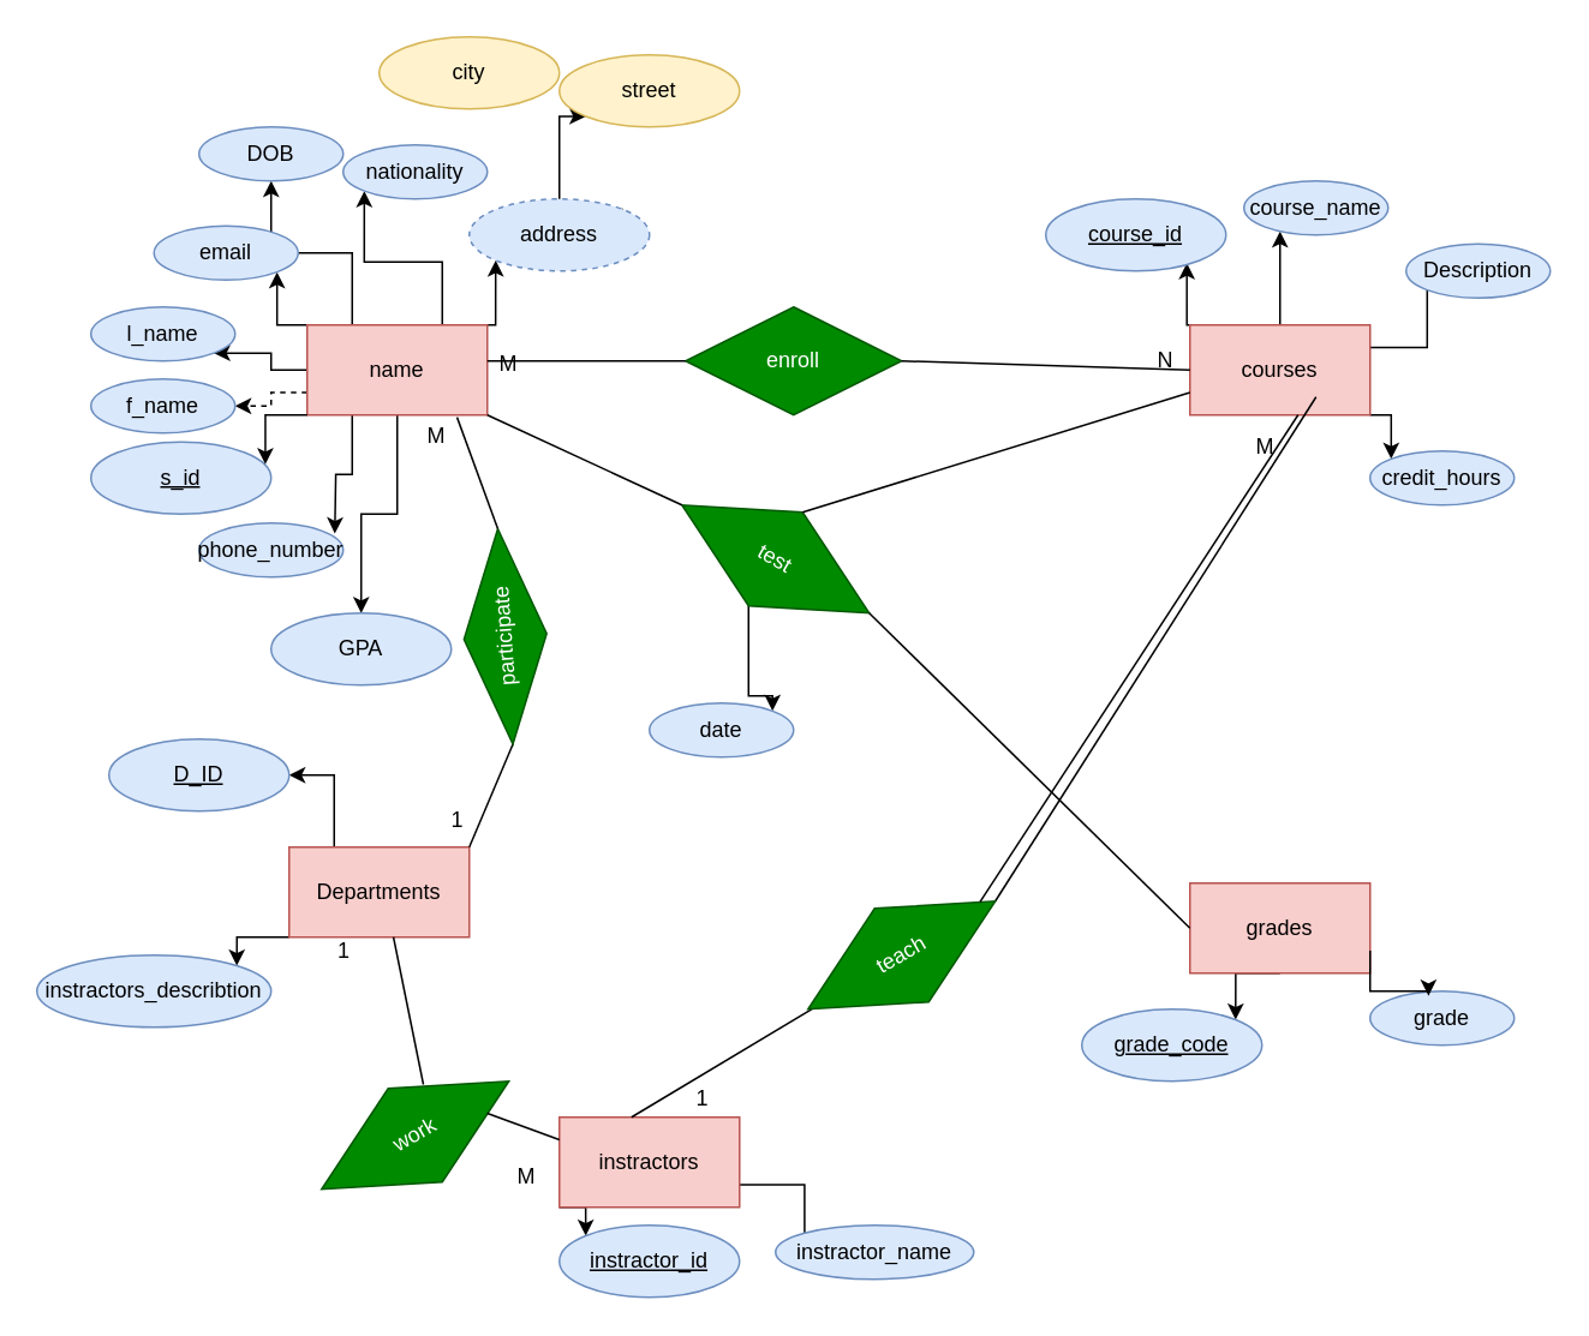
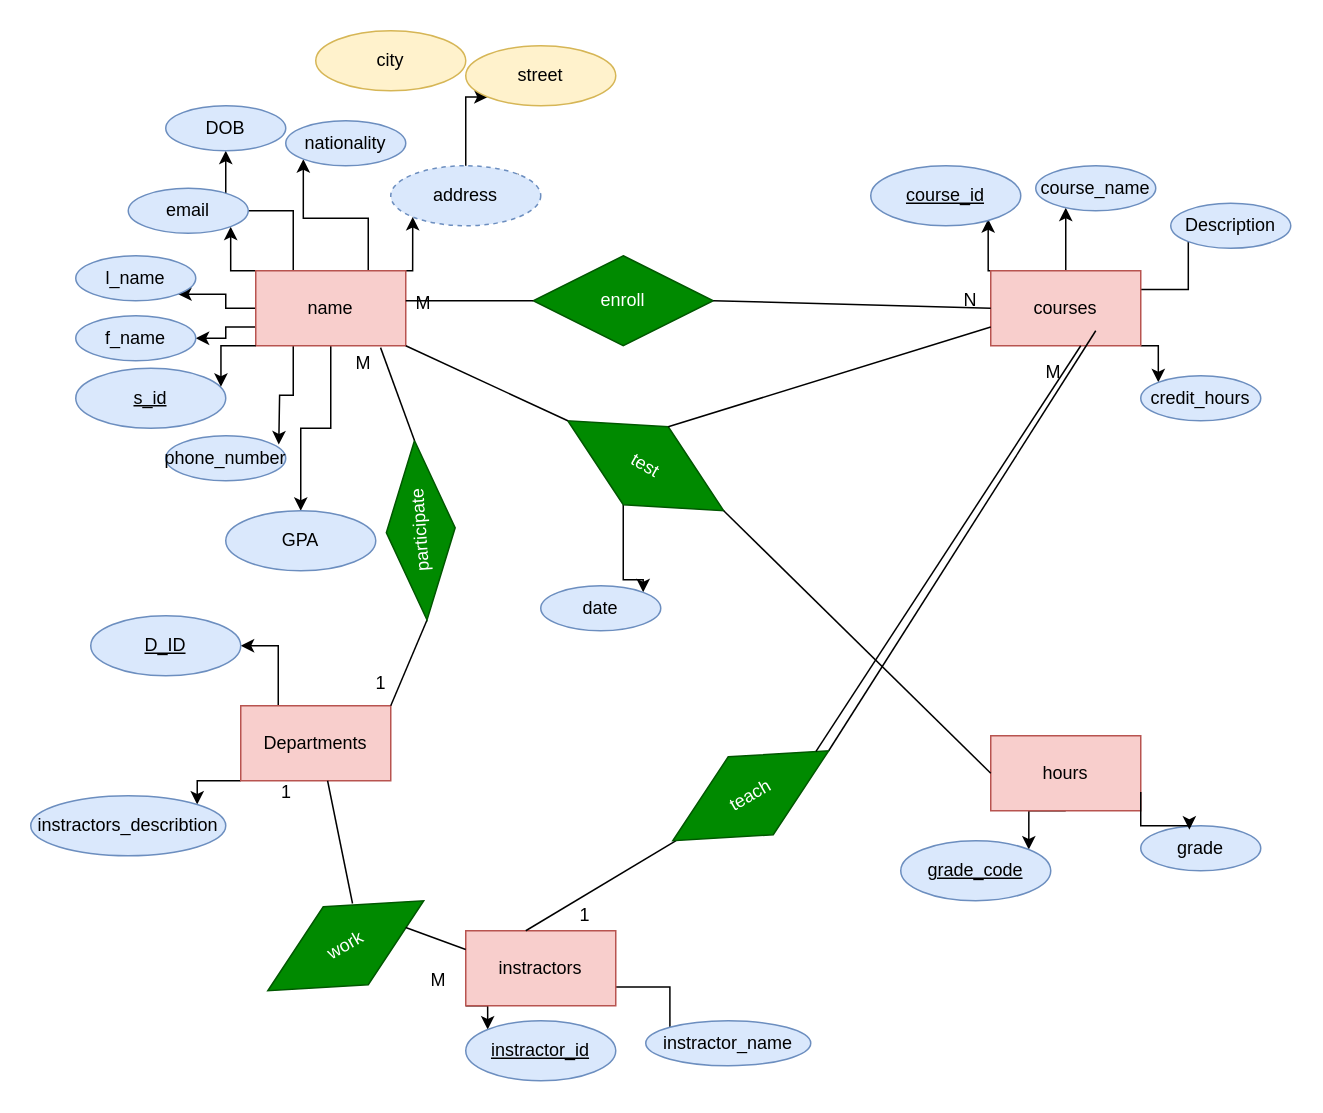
- <mxCell id="26" value="course_name" style="ellipse;whiteSpace=wrap;html=1;fillColor=#dae8fc;strokeColor=#6c8ebf;" parent="1" vertex="1"><mxGeometry x="690" y="100" width="80" height="30" as="geometry" /></mxCell>
+ <mxCell id="26" value="course_name" style="ellipse;whiteSpace=wrap;html=1;fillColor=#dae8fc;strokeColor=#6c8ebf;" parent="1" vertex="1"><mxGeometry x="690" y="110" width="80" height="30" as="geometry" /></mxCell>
- <mxCell id="38" value="enroll" style="shape=rhombus;perimeter=rhombusPerimeter;whiteSpace=wrap;html=1;align=center;fillColor=#008a00;fontColor=#ffffff;strokeColor=#005700;" parent="1" vertex="1"><mxGeometry x="380" y="170" width="120" height="60" as="geometry" /></mxCell>
+ <mxCell id="38" value="enroll" style="shape=rhombus;perimeter=rhombusPerimeter;whiteSpace=wrap;html=1;align=center;fillColor=#008a00;fontColor=#ffffff;strokeColor=#005700;" parent="1" vertex="1"><mxGeometry x="355" y="170" width="120" height="60" as="geometry" /></mxCell>
- <mxCell id="11" style="edgeStyle=orthogonalEdgeStyle;rounded=0;orthogonalLoop=1;jettySize=auto;html=1;exitX=0;exitY=0.75;exitDx=0;exitDy=0;entryX=1;entryY=0.5;entryDx=0;entryDy=0;dashed=1;" parent="1" source="12" target="27" edge="1"><mxGeometry relative="1" as="geometry" /></mxCell>
+ <mxCell id="11" style="edgeStyle=orthogonalEdgeStyle;rounded=0;orthogonalLoop=1;jettySize=auto;html=1;exitX=0;exitY=0.75;exitDx=0;exitDy=0;entryX=1;entryY=0.5;entryDx=0;entryDy=0;" parent="1" source="12" target="27" edge="1"><mxGeometry relative="1" as="geometry" /></mxCell>
- <mxCell id="22" value="grades" style="rounded=0;whiteSpace=wrap;html=1;fillColor=#f8cecc;strokeColor=#b85450;" parent="1" vertex="1"><mxGeometry x="660" y="490" width="100" height="50" as="geometry" /></mxCell>
+ <mxCell id="22" value="hours" style="rounded=0;whiteSpace=wrap;html=1;fillColor=#f8cecc;strokeColor=#b85450;" parent="1" vertex="1"><mxGeometry x="660" y="490" width="100" height="50" as="geometry" /></mxCell>
